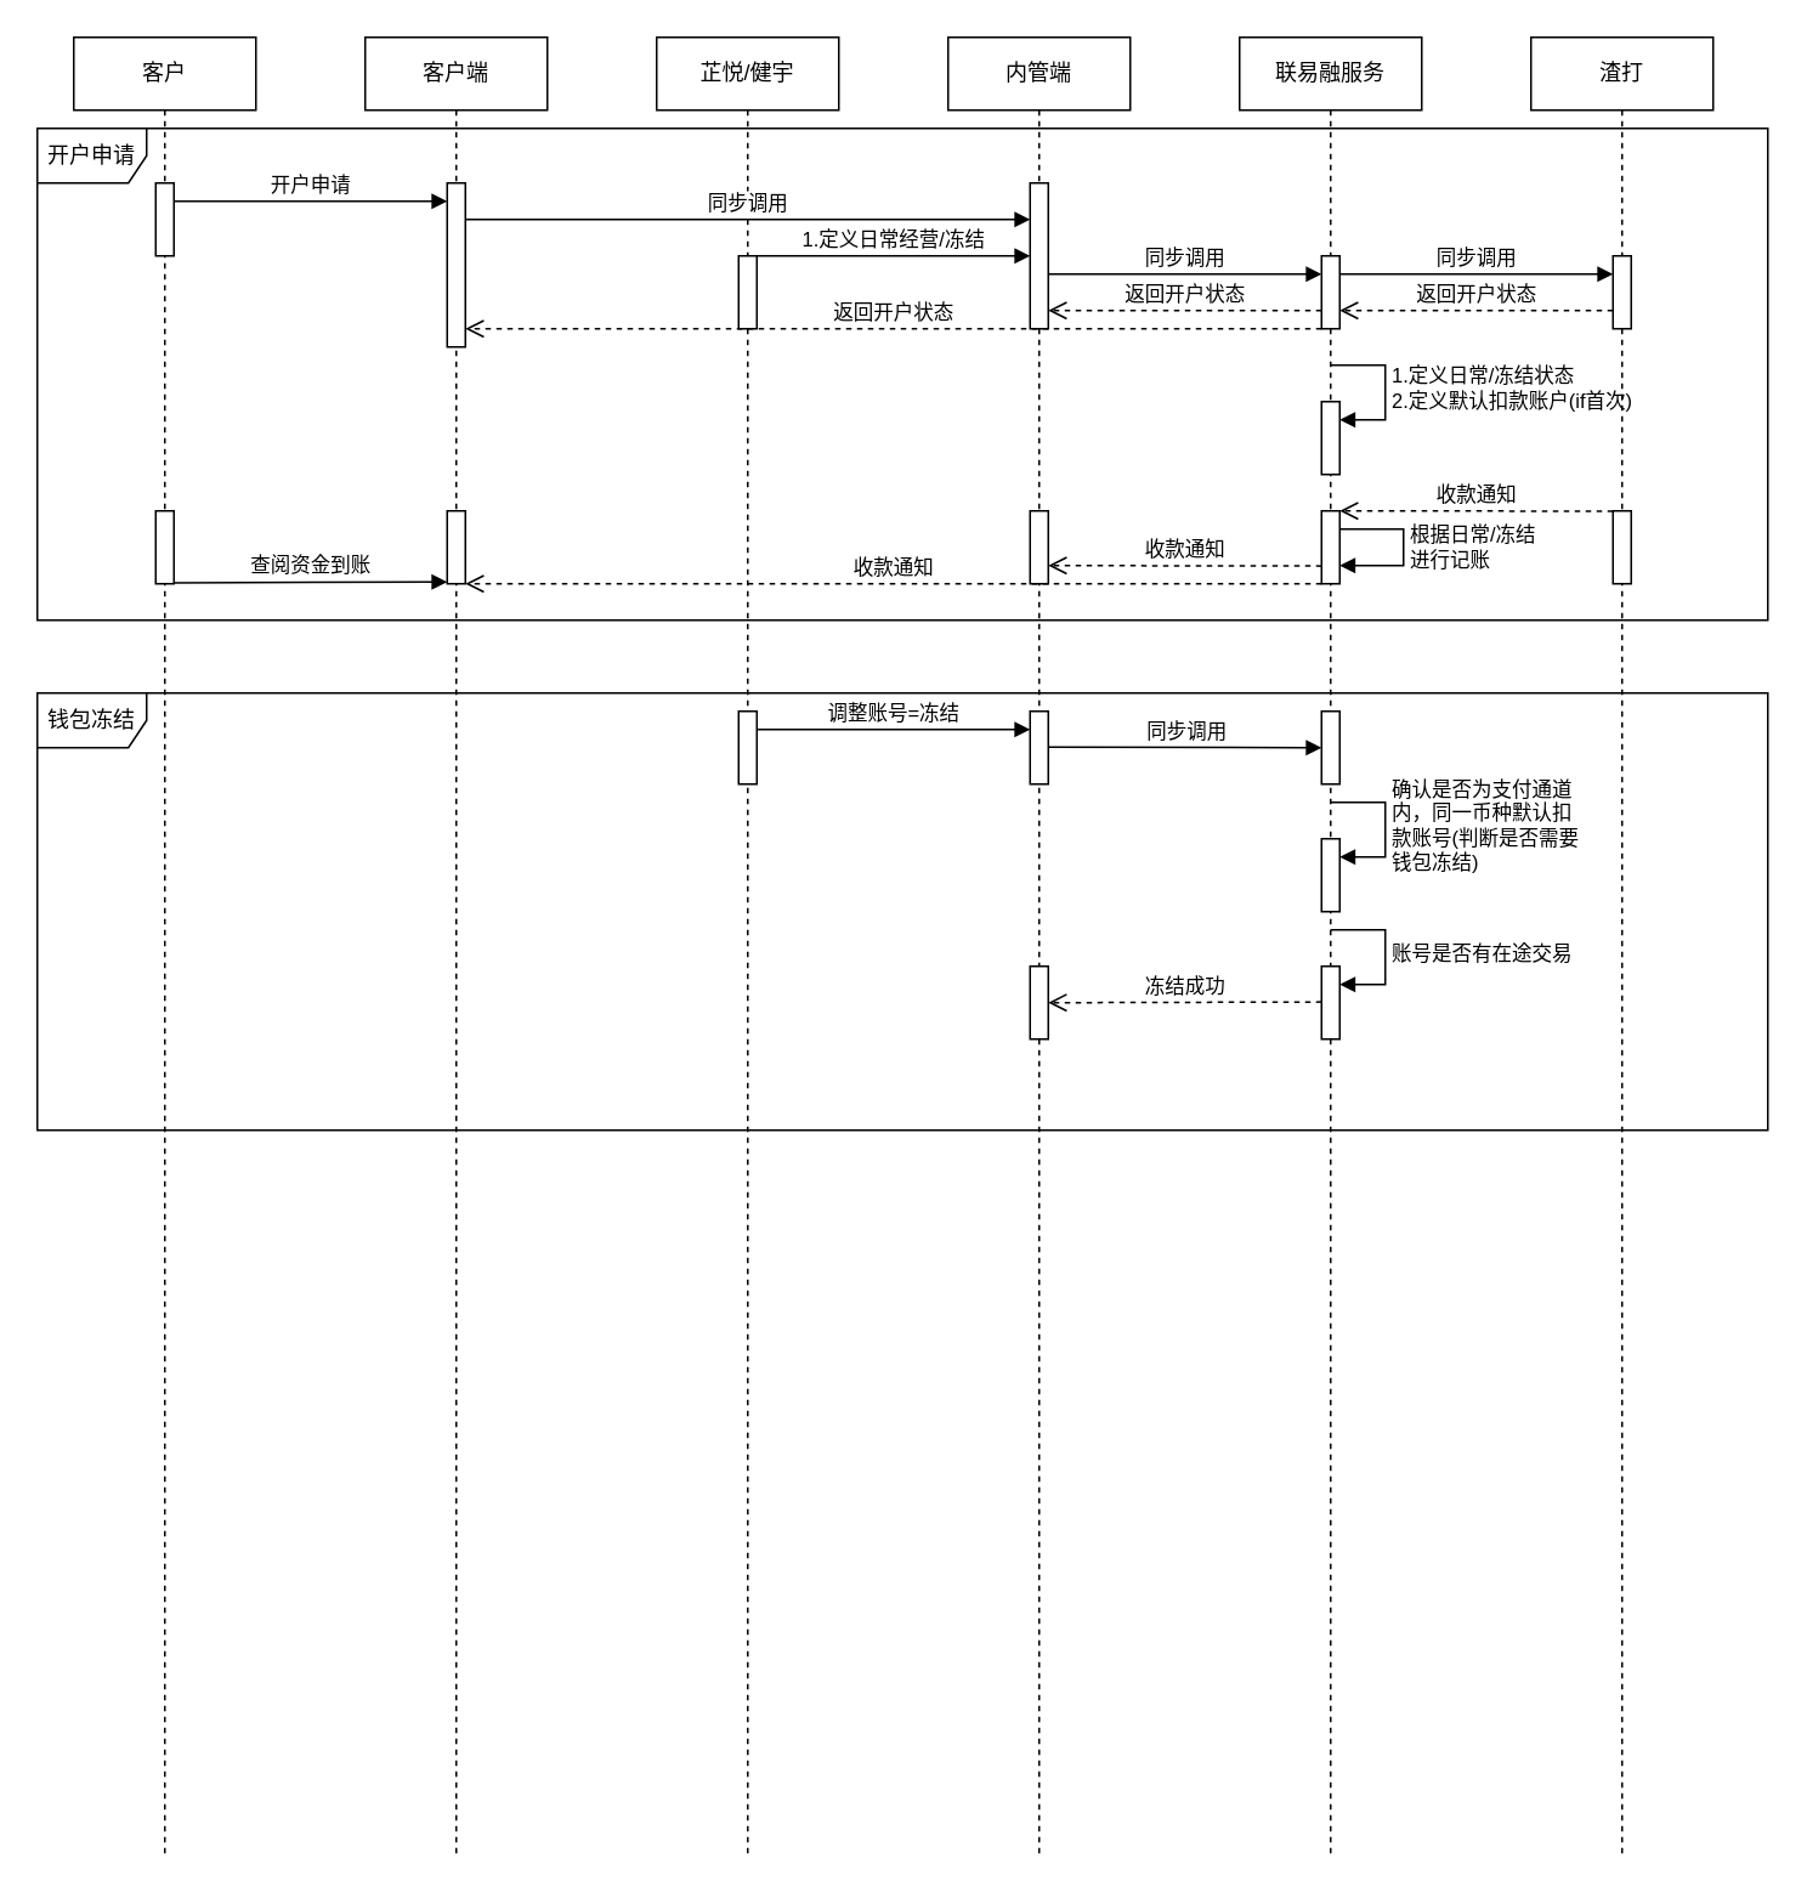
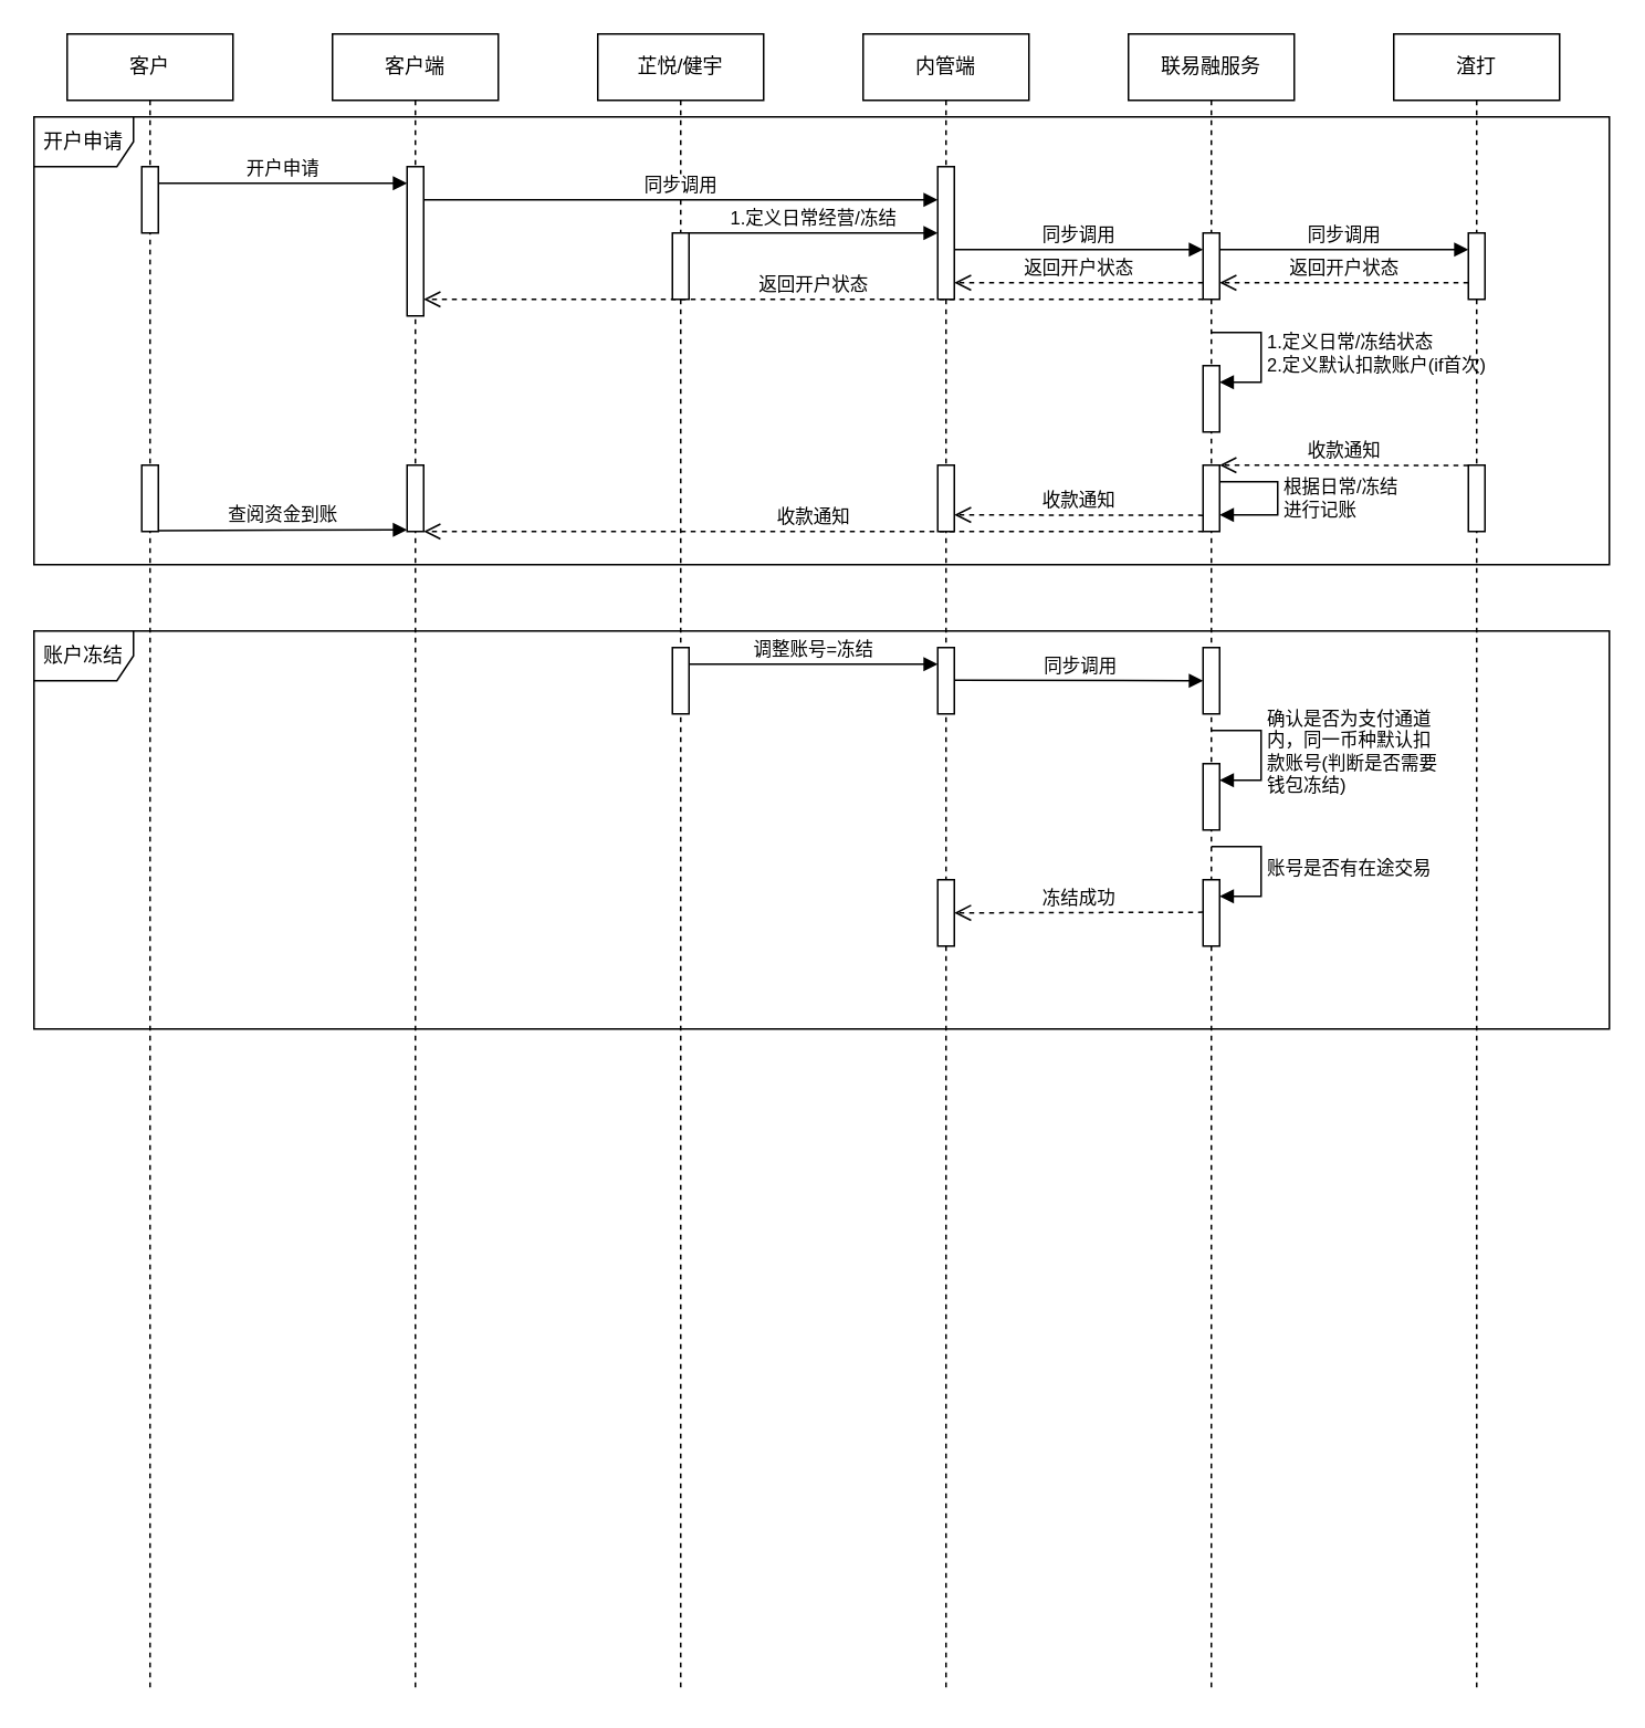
- <mxCell id="30" value="钱包冻结" style="shape=umlFrame;whiteSpace=wrap;html=1;pointerEvents=0;" vertex="1" parent="1"><mxGeometry x="20" y="380" width="950" height="240" as="geometry" /></mxCell>
+ <mxCell id="30" value="账户冻结" style="shape=umlFrame;whiteSpace=wrap;html=1;pointerEvents=0;" vertex="1" parent="1"><mxGeometry x="20" y="380" width="950" height="240" as="geometry" /></mxCell>
